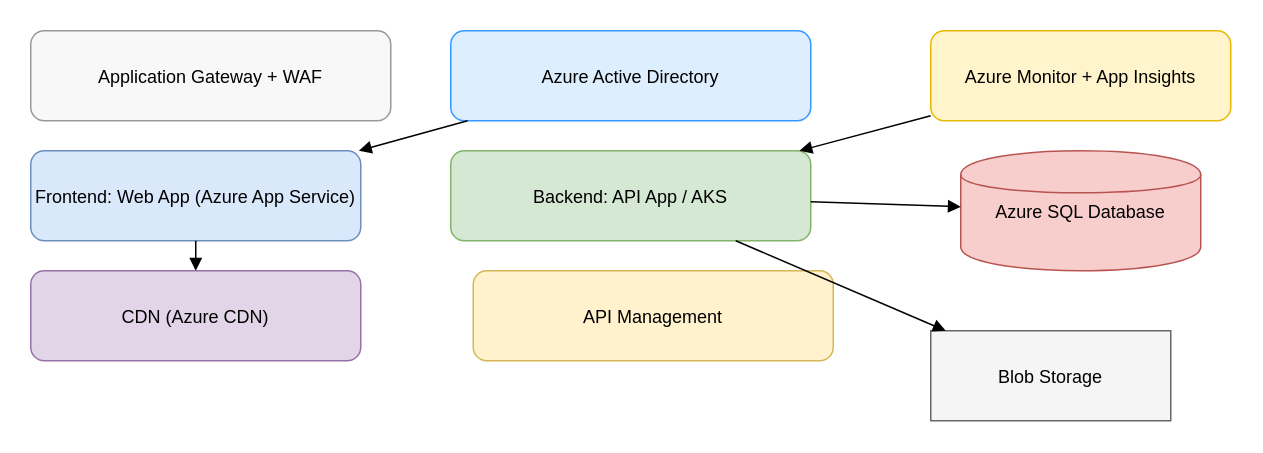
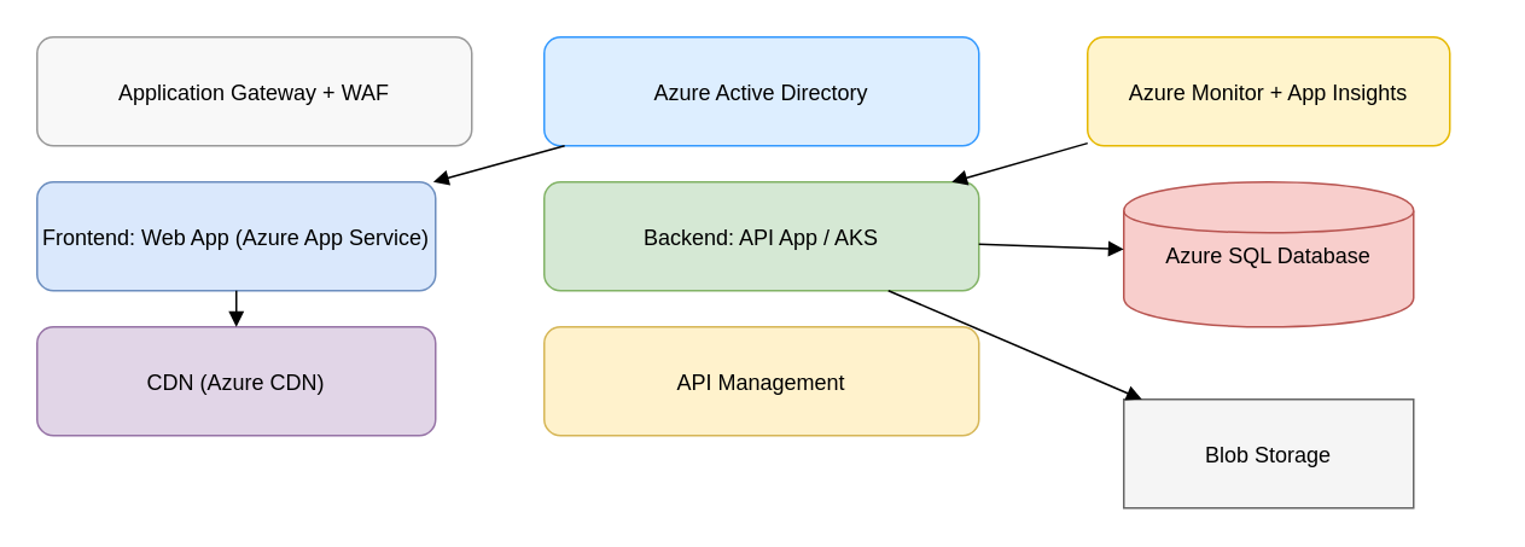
- <mxCell id="10" value="Azure Monitor + App Insights" style="rounded=1;fillColor=#fff4cc;strokeColor=#e6b800;" vertex="1" parent="1"><mxGeometry x="620" y="20" width="200" height="60" as="geometry" /></mxCell>
+ <mxCell id="10" value="Azure Monitor + App Insights" style="rounded=1;fillColor=#fff4cc;strokeColor=#e6b800;" vertex="1" parent="1"><mxGeometry x="600" y="20" width="200" height="60" as="geometry" /></mxCell>
- <mxCell id="6" value="Azure SQL Database" style="shape=cylinder;fillColor=#f8cecc;strokeColor=#b85450;" vertex="1" parent="1"><mxGeometry x="640" y="100" width="160" height="80" as="geometry" /></mxCell>
+ <mxCell id="6" value="Azure SQL Database" style="shape=cylinder;fillColor=#f8cecc;strokeColor=#b85450;" vertex="1" parent="1"><mxGeometry x="620" y="100" width="160" height="80" as="geometry" /></mxCell>
- <mxCell id="5" value="API Management" style="rounded=1;fillColor=#fff2cc;strokeColor=#d6b656;" vertex="1" parent="1"><mxGeometry x="315" y="180" width="240" height="60" as="geometry" /></mxCell>
+ <mxCell id="5" value="API Management" style="rounded=1;fillColor=#fff2cc;strokeColor=#d6b656;" vertex="1" parent="1"><mxGeometry x="300" y="180" width="240" height="60" as="geometry" /></mxCell>
